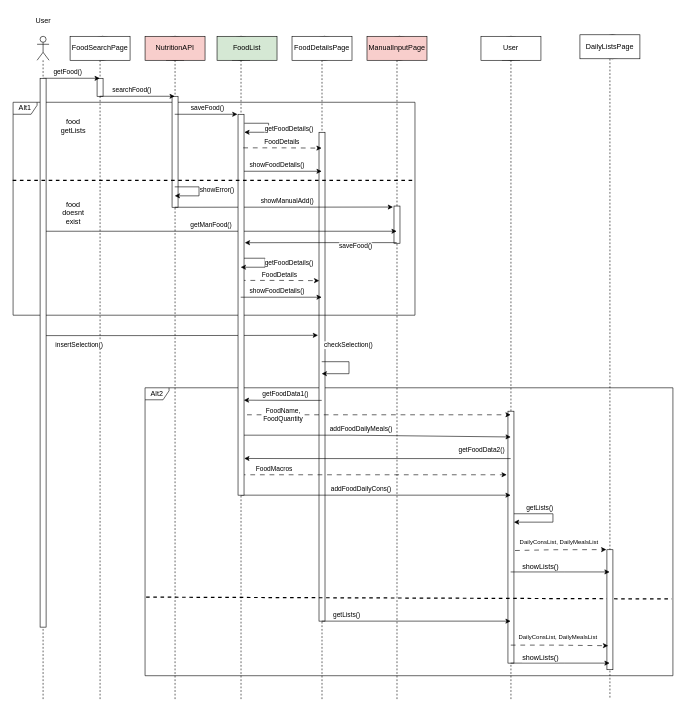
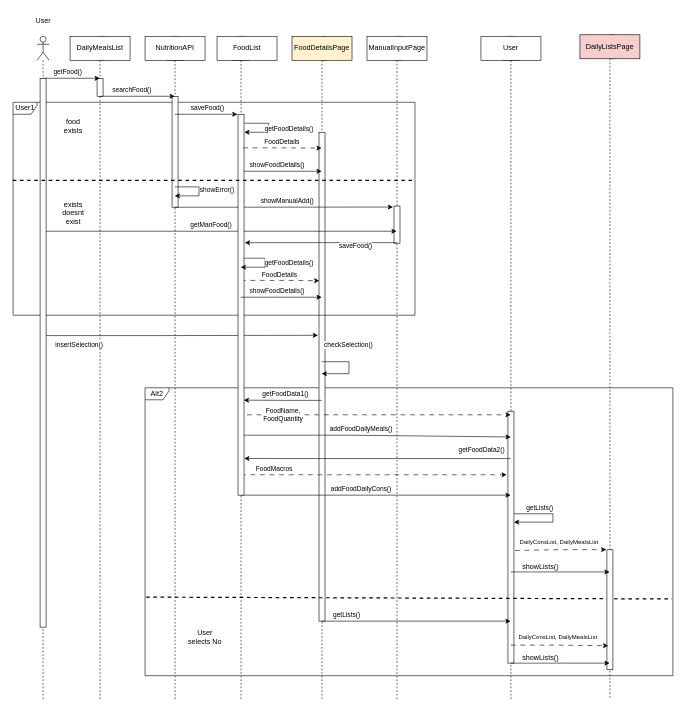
- <mxCell id="48" value="DailyListsPage" style="rounded=0;whiteSpace=wrap;html=1;" parent="1" vertex="1"><mxGeometry x="966" y="57.5" width="100" height="40" as="geometry" /></mxCell>
+ <mxCell id="48" value="DailyListsPage" style="rounded=0;whiteSpace=wrap;html=1;fillColor=#f8cecc;" parent="1" vertex="1"><mxGeometry x="966" y="57.5" width="100" height="40" as="geometry" /></mxCell>
- <mxCell id="42" value="FoodSearchPage" style="rounded=0;whiteSpace=wrap;html=1;" parent="1" vertex="1"><mxGeometry x="116" y="60" width="100" height="40" as="geometry" /></mxCell>
+ <mxCell id="42" value="DailyMealsList" style="rounded=0;whiteSpace=wrap;html=1;" parent="1" vertex="1"><mxGeometry x="116" y="60" width="100" height="40" as="geometry" /></mxCell>
- <mxCell id="43" value="NutritionAPI" style="rounded=0;whiteSpace=wrap;html=1;fillColor=#f8cecc;" parent="1" vertex="1"><mxGeometry x="241" y="60" width="100" height="40" as="geometry" /></mxCell>
+ <mxCell id="43" value="NutritionAPI" style="rounded=0;whiteSpace=wrap;html=1;" parent="1" vertex="1"><mxGeometry x="241" y="60" width="100" height="40" as="geometry" /></mxCell>
- <mxCell id="44" value="FoodList" style="rounded=0;whiteSpace=wrap;html=1;fillColor=#d5e8d4;" parent="1" vertex="1"><mxGeometry x="361" y="60" width="100" height="40" as="geometry" /></mxCell>
+ <mxCell id="44" value="FoodList" style="rounded=0;whiteSpace=wrap;html=1;" parent="1" vertex="1"><mxGeometry x="361" y="60" width="100" height="40" as="geometry" /></mxCell>
- <mxCell id="45" value="FoodDetailsPage" style="rounded=0;whiteSpace=wrap;html=1;" parent="1" vertex="1"><mxGeometry x="486" y="60" width="100" height="40" as="geometry" /></mxCell>
+ <mxCell id="45" value="FoodDetailsPage" style="rounded=0;whiteSpace=wrap;html=1;fillColor=#fff2cc;" parent="1" vertex="1"><mxGeometry x="486" y="60" width="100" height="40" as="geometry" /></mxCell>
- <mxCell id="46" value="ManualInputPage" style="rounded=0;whiteSpace=wrap;html=1;fillColor=#f8cecc;" parent="1" vertex="1"><mxGeometry x="611" y="60" width="100" height="40" as="geometry" /></mxCell>
+ <mxCell id="46" value="ManualInputPage" style="rounded=0;whiteSpace=wrap;html=1;" parent="1" vertex="1"><mxGeometry x="611" y="60" width="100" height="40" as="geometry" /></mxCell>
- <mxCell id="10" value="Alt1" style="shape=umlFrame;whiteSpace=wrap;html=1;pointerEvents=0;width=40;height=20;" parent="1" vertex="1"><mxGeometry x="21" y="170" width="670" height="355" as="geometry" /></mxCell>
+ <mxCell id="10" value="User1" style="shape=umlFrame;whiteSpace=wrap;html=1;pointerEvents=0;width=40;height=20;" parent="1" vertex="1"><mxGeometry x="21" y="170" width="670" height="355" as="geometry" /></mxCell>
- <mxCell id="26" value="food&lt;br&gt;getLists" style="text;html=1;align=center;verticalAlign=middle;resizable=0;points=[];autosize=1;strokeColor=none;fillColor=none;" parent="1" vertex="1"><mxGeometry x="96" y="190" width="50" height="40" as="geometry" /></mxCell>
+ <mxCell id="26" value="food&lt;br&gt;exists" style="text;html=1;align=center;verticalAlign=middle;resizable=0;points=[];autosize=1;strokeColor=none;fillColor=none;" parent="1" vertex="1"><mxGeometry x="96" y="190" width="50" height="40" as="geometry" /></mxCell>
- <mxCell id="27" value="food&lt;br&gt;doesnt&lt;br&gt;exist" style="text;html=1;align=center;verticalAlign=middle;resizable=0;points=[];autosize=1;strokeColor=none;fillColor=none;" parent="1" vertex="1"><mxGeometry x="91" y="325" width="60" height="60" as="geometry" /></mxCell>
+ <mxCell id="27" value="exists&lt;br&gt;doesnt&lt;br&gt;exist" style="text;html=1;align=center;verticalAlign=middle;resizable=0;points=[];autosize=1;strokeColor=none;fillColor=none;" parent="1" vertex="1"><mxGeometry x="91" y="325" width="60" height="60" as="geometry" /></mxCell>
+ <mxCell id="37" value="User selects No" style="text;html=1;strokeColor=none;fillColor=none;align=center;verticalAlign=middle;whiteSpace=wrap;rounded=0;" parent="1" vertex="1"><mxGeometry x="311" y="1046" width="60" height="30" as="geometry" /></mxCell>
